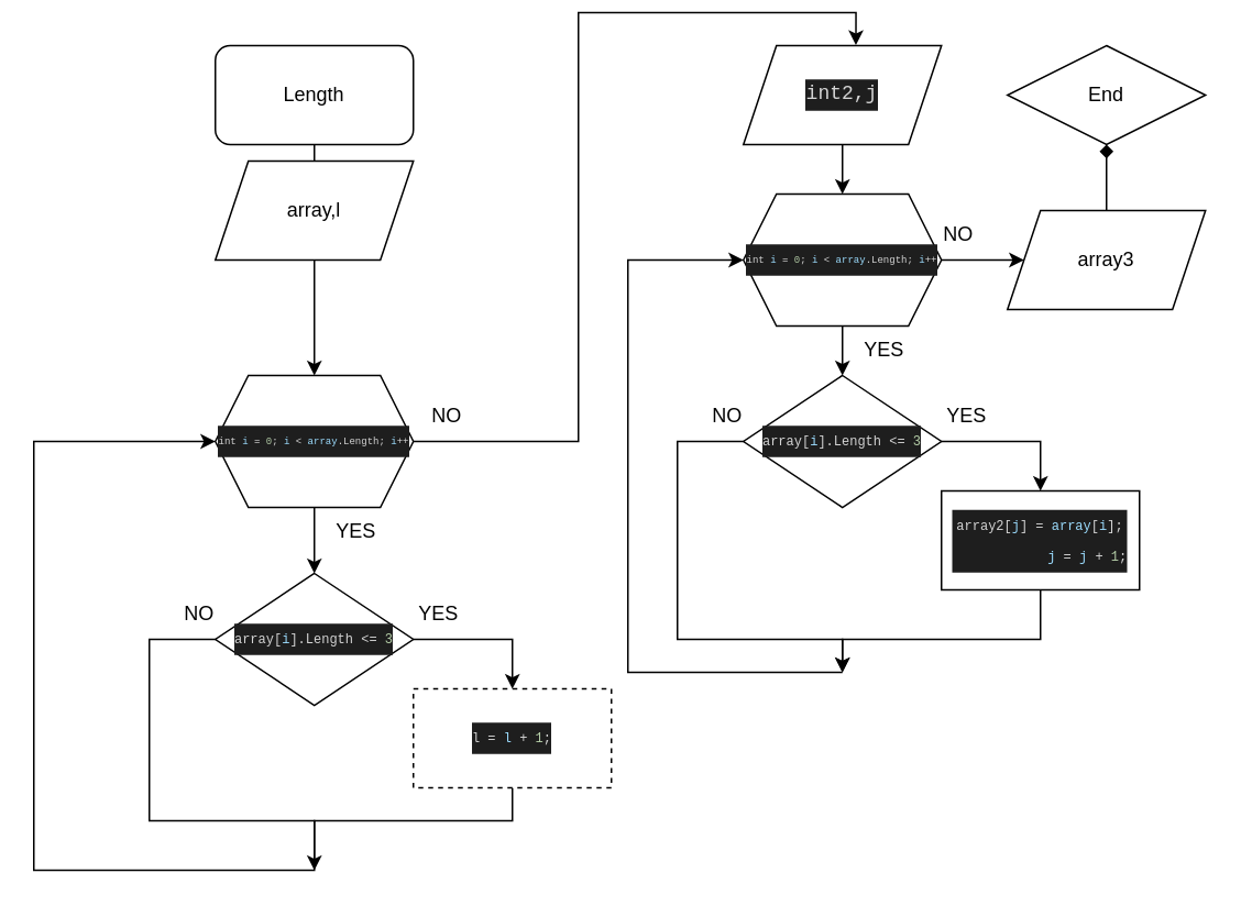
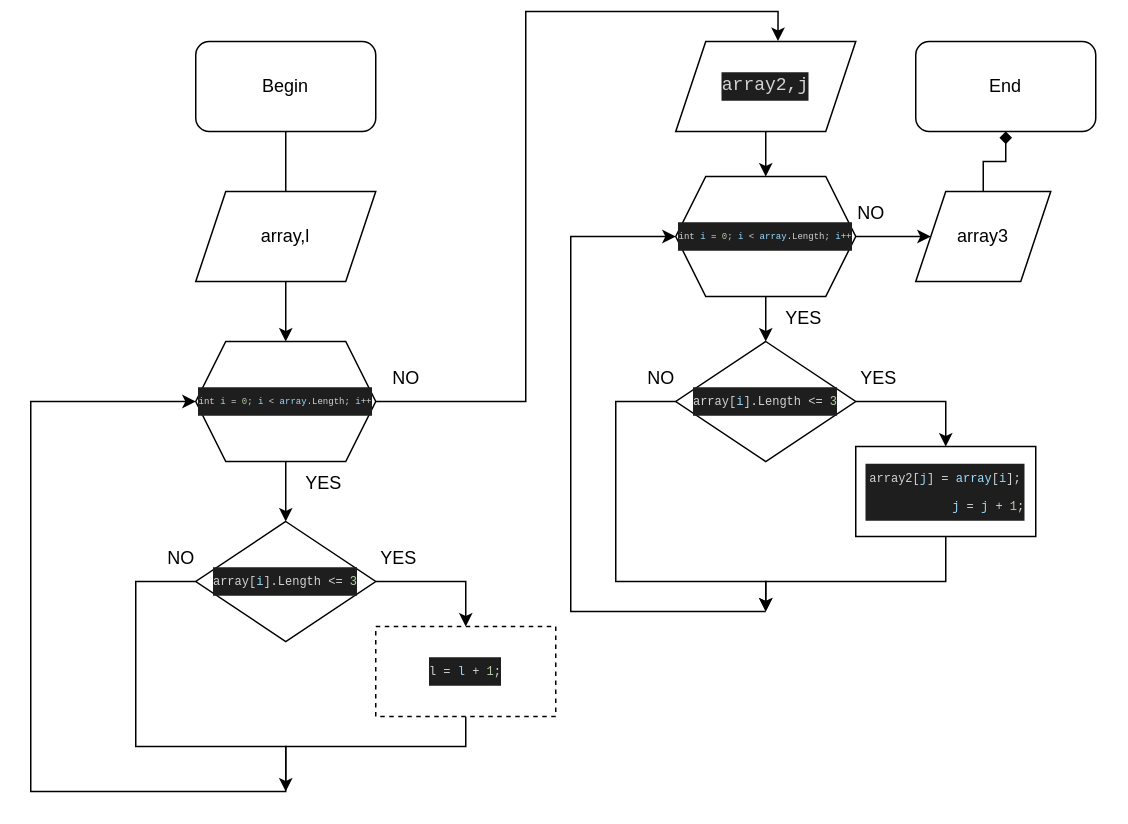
- <mxCell id="3" value="Length" style="rounded=1;whiteSpace=wrap;html=1;" vertex="1" parent="1"><mxGeometry x="130" y="20" width="120" height="60" as="geometry" /></mxCell>
+ <mxCell id="3" value="Begin" style="rounded=1;whiteSpace=wrap;html=1;" vertex="1" parent="1"><mxGeometry x="130" y="20" width="120" height="60" as="geometry" /></mxCell>
- <mxCell id="15" value="&lt;div style=&quot;color: rgb(212, 212, 212); background-color: rgb(30, 30, 30); font-family: Consolas, &amp;quot;Courier New&amp;quot;, monospace; line-height: 19px;&quot;&gt;&lt;font style=&quot;font-size: 12px;&quot;&gt;int2,j&lt;/font&gt;&lt;/div&gt;" style="shape=parallelogram;perimeter=parallelogramPerimeter;whiteSpace=wrap;html=1;fixedSize=1;" vertex="1" parent="1"><mxGeometry x="450" y="20" width="120" height="60" as="geometry" /></mxCell>
+ <mxCell id="15" value="&lt;div style=&quot;color: rgb(212, 212, 212); background-color: rgb(30, 30, 30); font-family: Consolas, &amp;quot;Courier New&amp;quot;, monospace; line-height: 19px;&quot;&gt;&lt;font style=&quot;font-size: 12px;&quot;&gt;array2,j&lt;/font&gt;&lt;/div&gt;" style="shape=parallelogram;perimeter=parallelogramPerimeter;whiteSpace=wrap;html=1;fixedSize=1;" vertex="1" parent="1"><mxGeometry x="450" y="20" width="120" height="60" as="geometry" /></mxCell>
- <mxCell id="27" value="End" style="rhombus;whiteSpace=wrap;html=1;" vertex="1" parent="1"><mxGeometry x="610" y="20" width="120" height="60" as="geometry" /></mxCell>
+ <mxCell id="27" value="End" style="rounded=1;whiteSpace=wrap;html=1;" vertex="1" parent="1"><mxGeometry x="610" y="20" width="120" height="60" as="geometry" /></mxCell>
- <mxCell id="5" value="array,l" style="shape=parallelogram;perimeter=parallelogramPerimeter;whiteSpace=wrap;html=1;fixedSize=1;" vertex="1" parent="1"><mxGeometry x="130" y="90" width="120" height="60" as="geometry" /></mxCell>
+ <mxCell id="5" value="array,l" style="shape=parallelogram;perimeter=parallelogramPerimeter;whiteSpace=wrap;html=1;fixedSize=1;" vertex="1" parent="1"><mxGeometry x="130" y="120" width="120" height="60" as="geometry" /></mxCell>
- <mxCell id="26" value="array3" style="shape=parallelogram;perimeter=parallelogramPerimeter;whiteSpace=wrap;html=1;fixedSize=1;" vertex="1" parent="1"><mxGeometry x="610" y="120" width="120" height="60" as="geometry" /></mxCell>
+ <mxCell id="26" value="array3" style="shape=parallelogram;perimeter=parallelogramPerimeter;whiteSpace=wrap;html=1;fixedSize=1;" vertex="1" parent="1"><mxGeometry x="610" y="120" width="90" height="60" as="geometry" /></mxCell>
